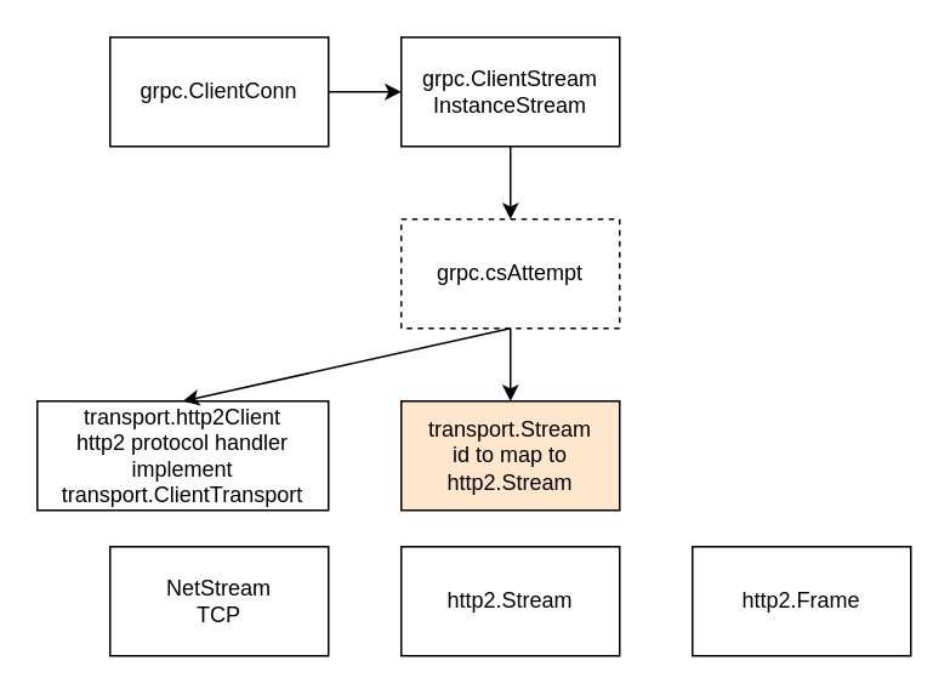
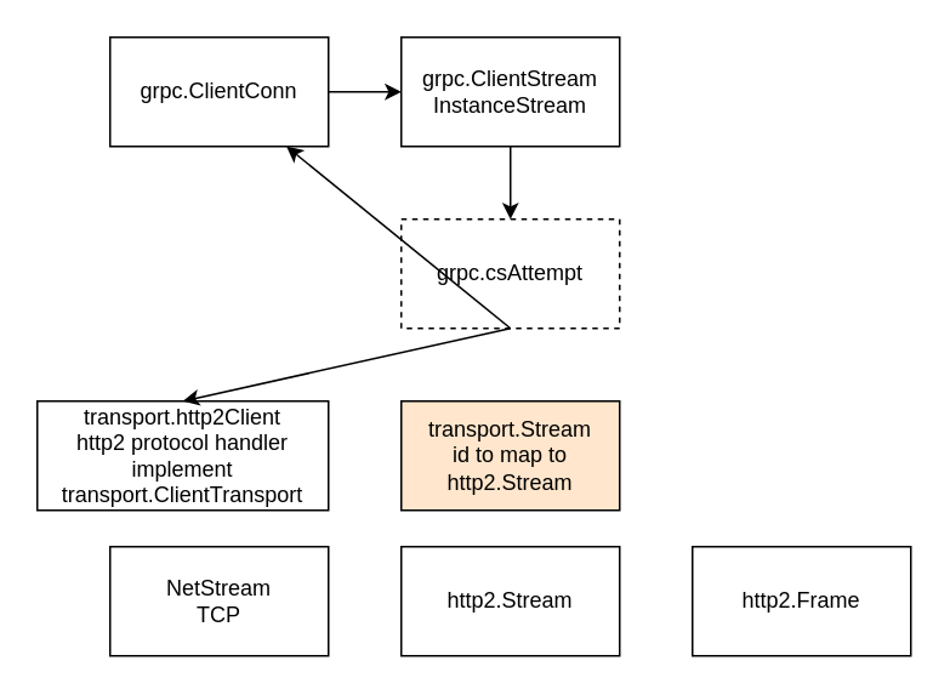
- <mxCell id="13" value="" style="endArrow=classic;html=1;rounded=0;exitX=0.5;exitY=1;exitDx=0;exitDy=0;entryX=0.5;entryY=0;entryDx=0;entryDy=0;" parent="1" source="10" target="8" edge="1"><mxGeometry width="50" height="50" relative="1" as="geometry"><mxPoint x="420" y="210" as="sourcePoint" /><mxPoint x="470" y="160" as="targetPoint" /></mxGeometry></mxCell>
+ <mxCell id="13" value="" style="endArrow=classic;html=1;rounded=0;exitX=0.5;exitY=1;exitDx=0;exitDy=0;" parent="1" source="10" target="2" edge="1"><mxGeometry width="50" height="50" relative="1" as="geometry"><mxPoint x="420" y="210" as="sourcePoint" /><mxPoint x="470" y="160" as="targetPoint" /></mxGeometry></mxCell>
